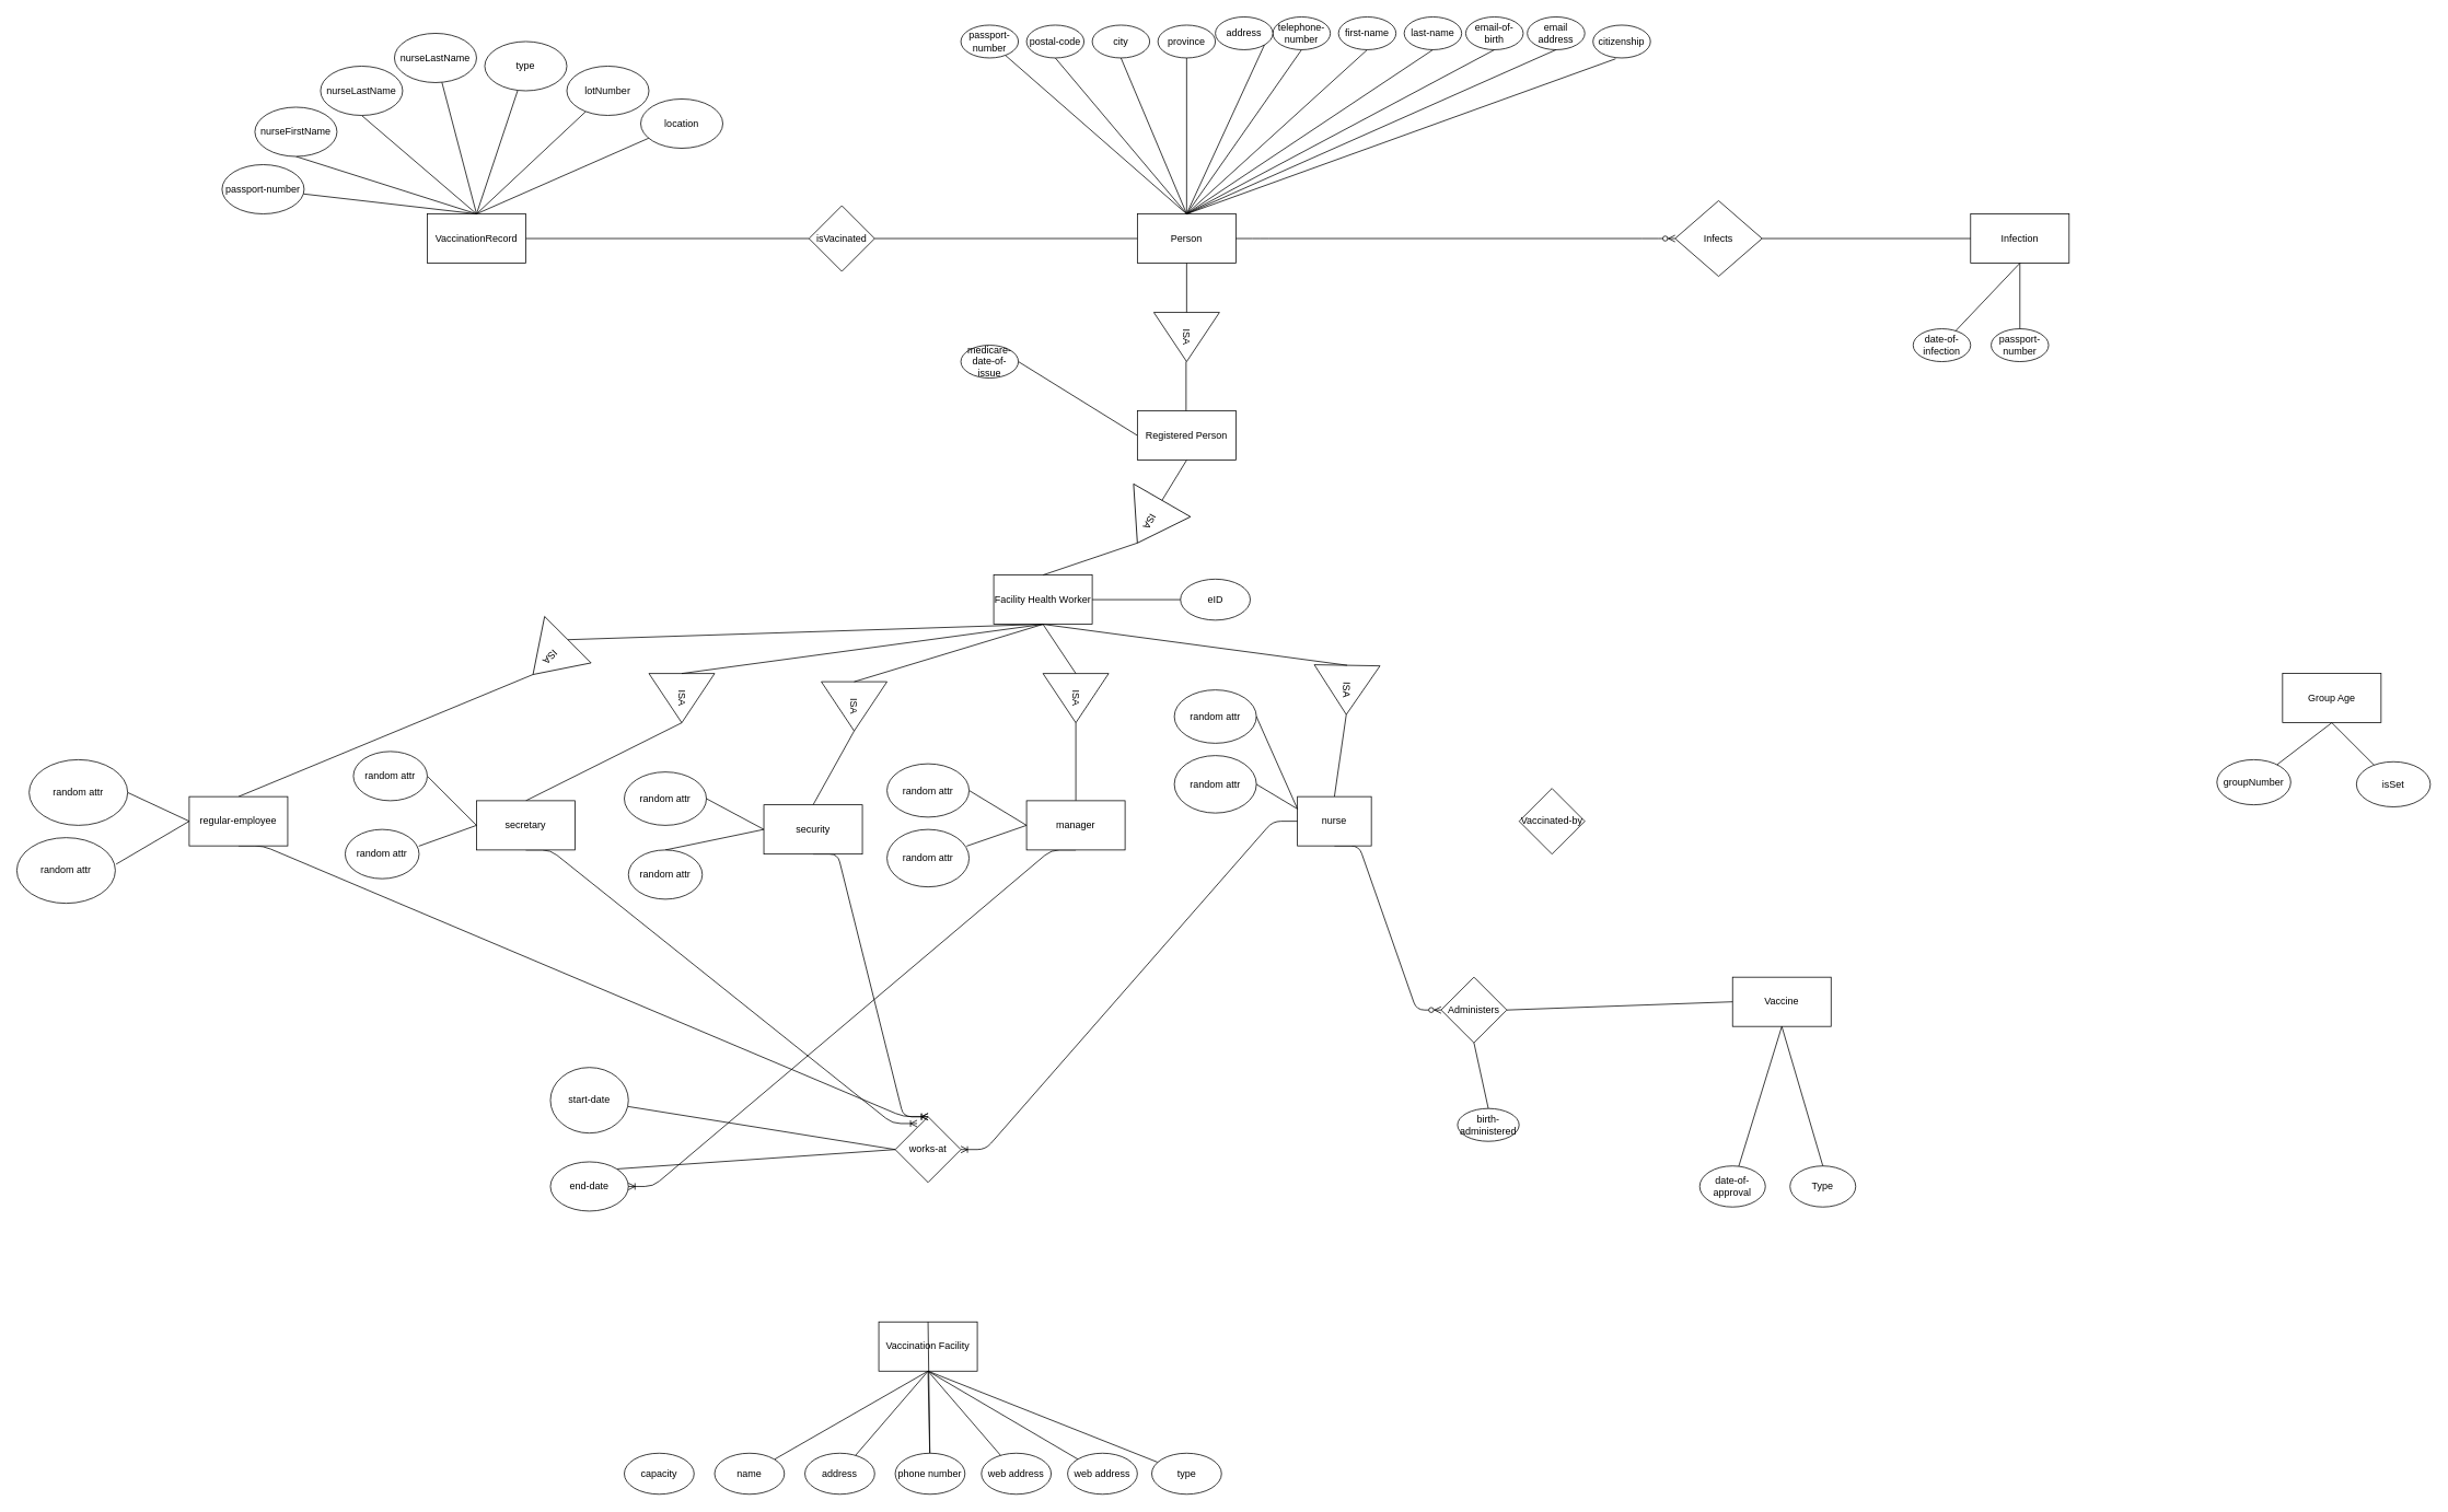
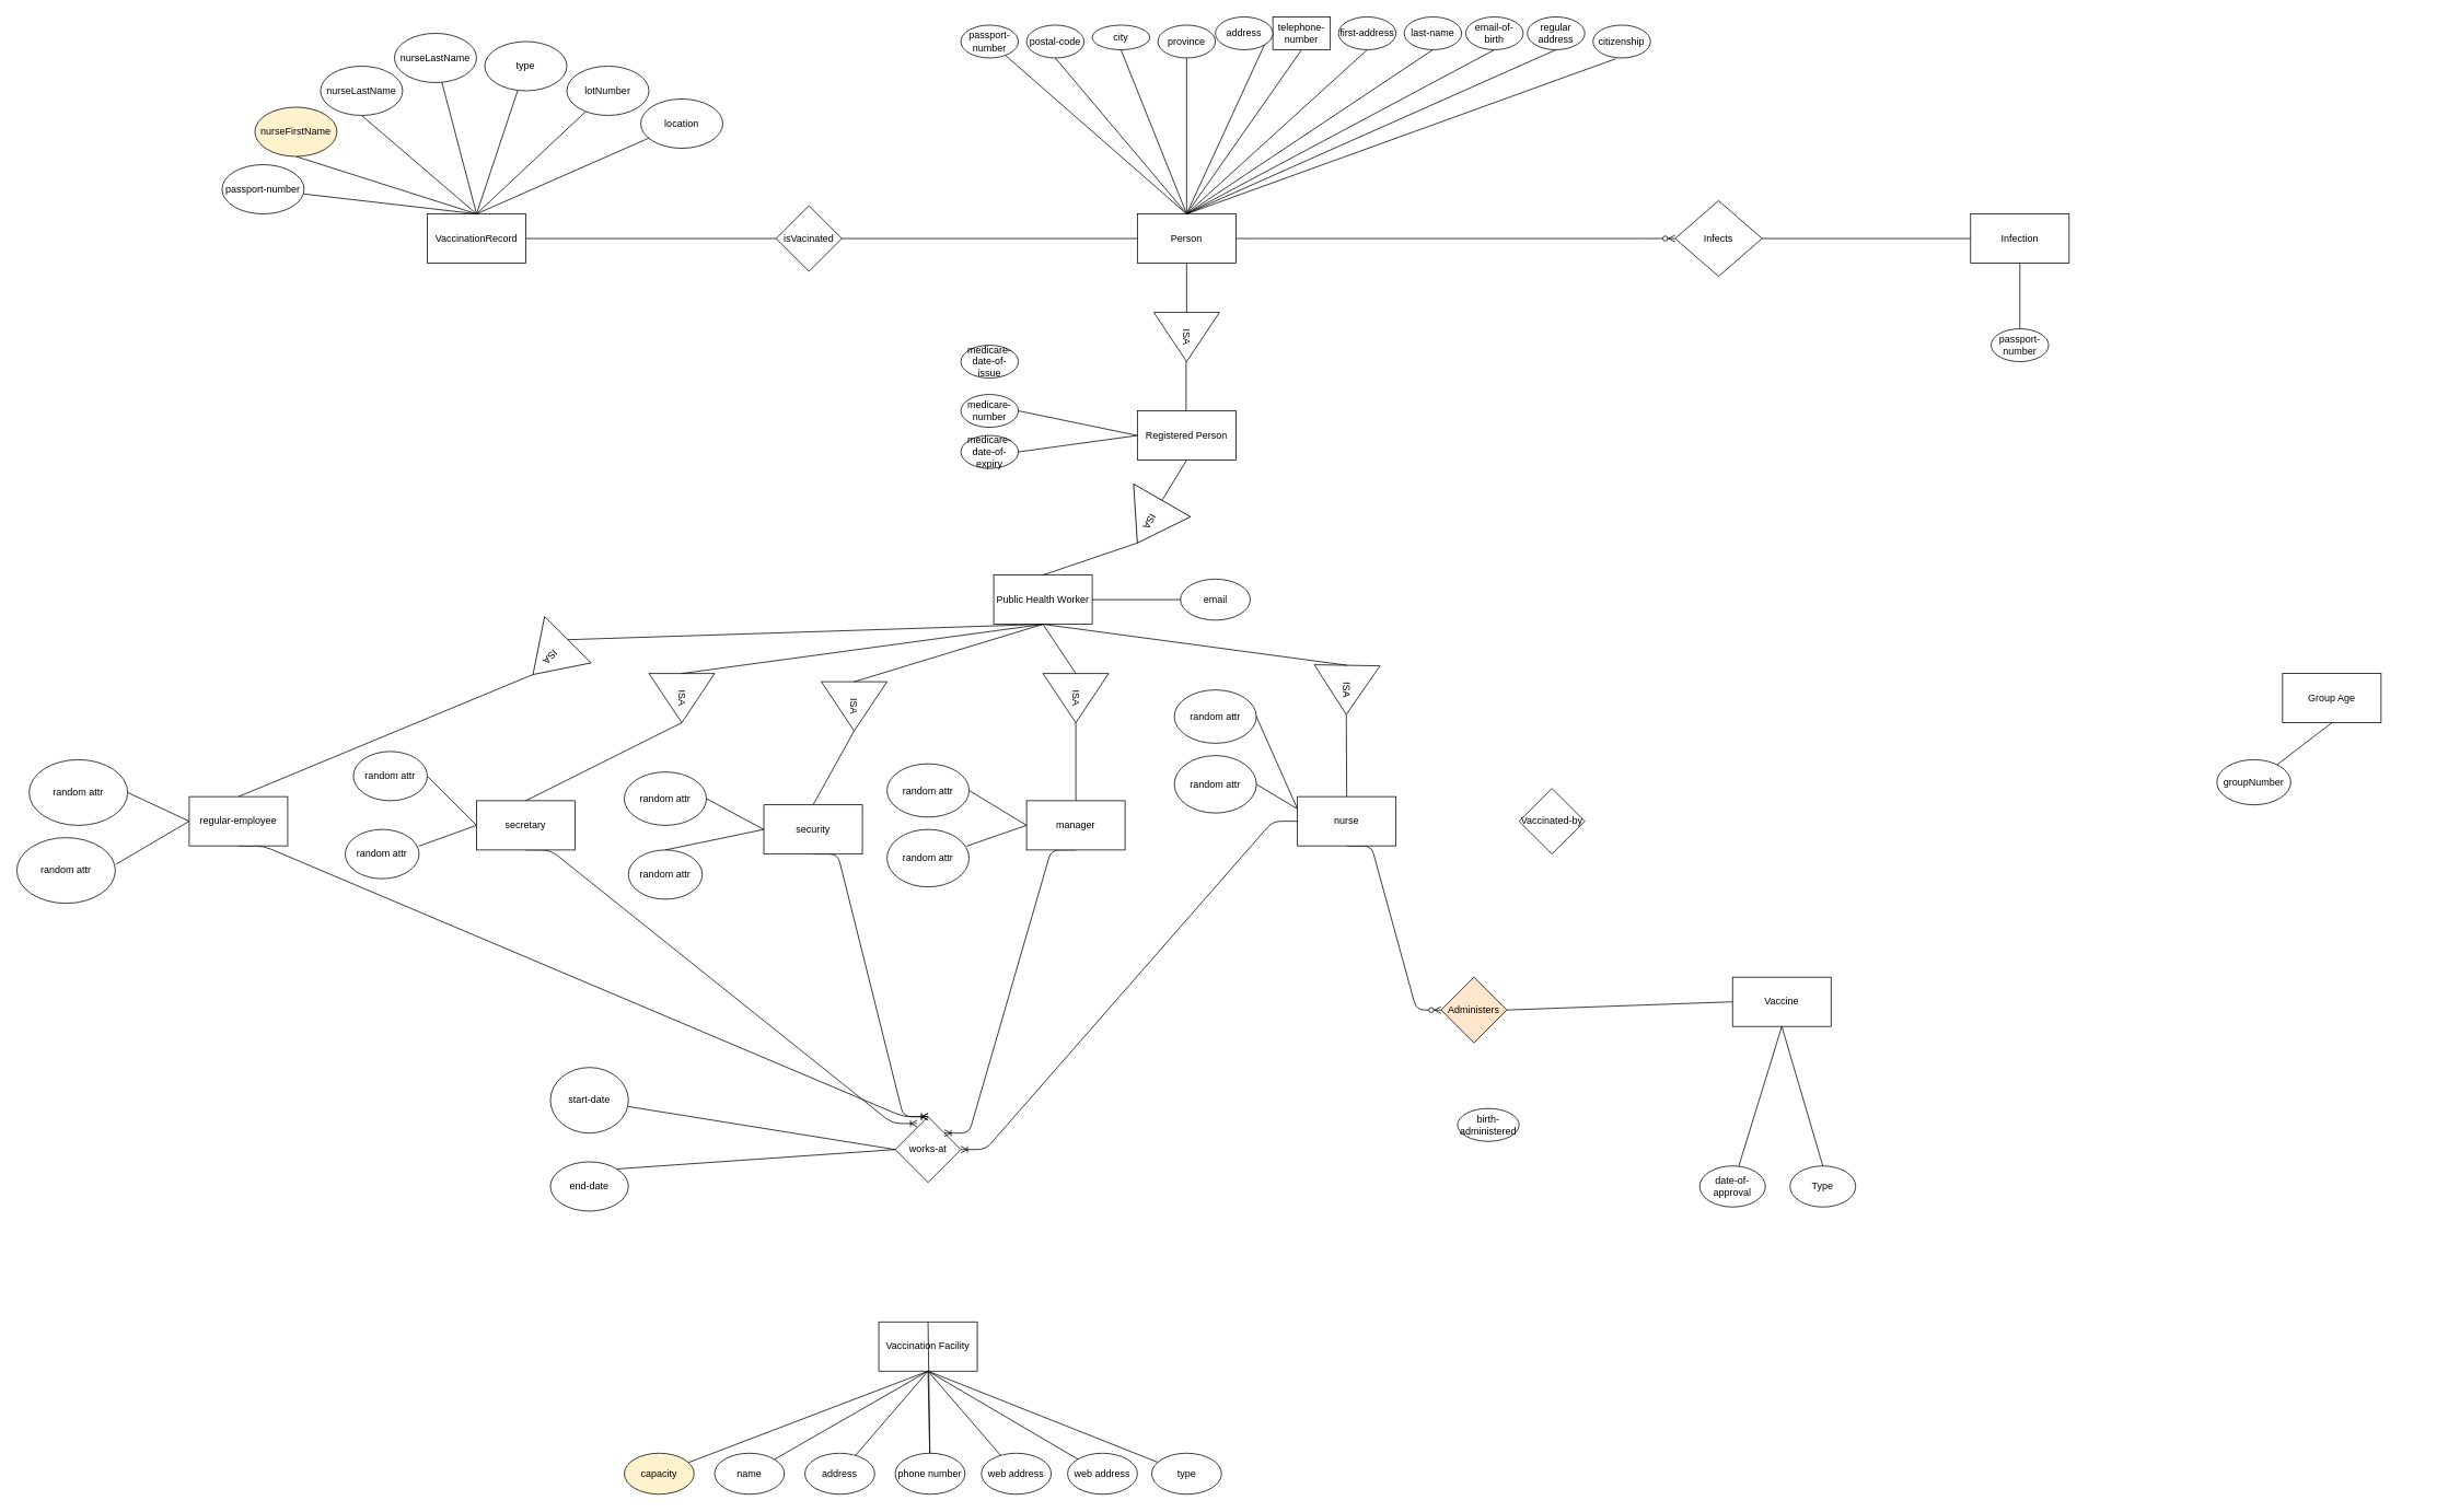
- <mxCell id="6" value="telephone-number" style="ellipse;whiteSpace=wrap;html=1;" parent="1" vertex="1"><mxGeometry x="1550" y="20" width="70" height="40" as="geometry" /></mxCell>
+ <mxCell id="6" value="telephone-number" style="whiteSpace=wrap;html=1;rounded=0;" parent="1" vertex="1"><mxGeometry x="1550" y="20" width="70" height="40" as="geometry" /></mxCell>
- <mxCell id="3" value="first-name" style="ellipse;whiteSpace=wrap;html=1;" parent="1" vertex="1"><mxGeometry x="1630" y="20" width="70" height="40" as="geometry" /></mxCell>
+ <mxCell id="3" value="first-address" style="ellipse;whiteSpace=wrap;html=1;" parent="1" vertex="1"><mxGeometry x="1630" y="20" width="70" height="40" as="geometry" /></mxCell>
- <mxCell id="15" value="email address" style="ellipse;whiteSpace=wrap;html=1;" parent="1" vertex="1"><mxGeometry x="1860" y="20" width="70" height="40" as="geometry" /></mxCell>
+ <mxCell id="15" value="regular address" style="ellipse;whiteSpace=wrap;html=1;" parent="1" vertex="1"><mxGeometry x="1860" y="20" width="70" height="40" as="geometry" /></mxCell>
- <mxCell id="8" value="city" style="ellipse;whiteSpace=wrap;html=1;" parent="1" vertex="1"><mxGeometry x="1330" y="30" width="70" height="40" as="geometry" /></mxCell>
+ <mxCell id="8" value="city" style="ellipse;whiteSpace=wrap;html=1;" parent="1" vertex="1"><mxGeometry x="1330" y="30" width="70" height="30" as="geometry" /></mxCell>
- <mxCell id="134" value="nurseFirstName" style="ellipse;whiteSpace=wrap;html=1;" vertex="1" parent="1"><mxGeometry x="310" y="130" width="100" height="60" as="geometry" /></mxCell>
+ <mxCell id="134" value="nurseFirstName" style="ellipse;whiteSpace=wrap;html=1;fillColor=#fff2cc;" vertex="1" parent="1"><mxGeometry x="310" y="130" width="100" height="60" as="geometry" /></mxCell>
- <mxCell id="128" value="isVacinated" style="rhombus;whiteSpace=wrap;html=1;" vertex="1" parent="1"><mxGeometry x="985" y="250.01" width="80" height="80" as="geometry" /></mxCell>
+ <mxCell id="128" value="isVacinated" style="rhombus;whiteSpace=wrap;html=1;" vertex="1" parent="1"><mxGeometry x="945" y="250.01" width="80" height="80" as="geometry" /></mxCell>
- <mxCell id="26" style="edgeStyle=none;rounded=0;orthogonalLoop=1;jettySize=auto;html=1;entryX=0.5;entryY=1;entryDx=0;entryDy=0;endArrow=none;endFill=0;strokeColor=default;" edge="1" parent="1" source="27" target="16"><mxGeometry relative="1" as="geometry" /></mxCell>
- <mxCell id="27" value="date-of-infection" style="ellipse;whiteSpace=wrap;html=1;" parent="1" vertex="1"><mxGeometry x="2330" y="400" width="70" height="40" as="geometry" /></mxCell>
- <mxCell id="28" value="" style="endArrow=none;html=1;exitX=1;exitY=0.5;exitDx=0;exitDy=0;entryX=0;entryY=0.5;entryDx=0;entryDy=0;" parent="1" source="13" target="51" edge="1"><mxGeometry width="50" height="50" relative="1" as="geometry"><mxPoint x="1600" y="705" as="sourcePoint" /><mxPoint x="1650" y="660" as="targetPoint" /></mxGeometry></mxCell>
+ <mxCell id="12" value="medicare-number" style="ellipse;whiteSpace=wrap;html=1;" parent="1" vertex="1"><mxGeometry x="1170" y="480" width="70" height="40" as="geometry" /></mxCell>
+ <mxCell id="29" value="" style="endArrow=none;html=1;exitX=1;exitY=0.5;exitDx=0;exitDy=0;entryX=0;entryY=0.5;entryDx=0;entryDy=0;" parent="1" source="12" target="51" edge="1"><mxGeometry width="50" height="50" relative="1" as="geometry"><mxPoint x="1595" y="710" as="sourcePoint" /><mxPoint x="1650" y="660" as="targetPoint" /></mxGeometry></mxCell>
+ <mxCell id="30" value="" style="endArrow=none;html=1;entryX=1;entryY=0.5;entryDx=0;entryDy=0;exitX=0;exitY=0.5;exitDx=0;exitDy=0;" parent="1" source="51" target="14" edge="1"><mxGeometry width="50" height="50" relative="1" as="geometry"><mxPoint x="1330" y="520" as="sourcePoint" /><mxPoint x="1697.5" y="670" as="targetPoint" /></mxGeometry></mxCell>
+ <mxCell id="14" value="medicare-date-of-expiry" style="ellipse;whiteSpace=wrap;html=1;" parent="1" vertex="1"><mxGeometry x="1170" y="530" width="70" height="40" as="geometry" /></mxCell>
- <mxCell id="46" value="Facility Health Worker" style="rounded=0;whiteSpace=wrap;html=1;" parent="1" vertex="1"><mxGeometry x="1210" y="700" width="120" height="60" as="geometry" /></mxCell>
+ <mxCell id="46" value="Public Health Worker" style="rounded=0;whiteSpace=wrap;html=1;" parent="1" vertex="1"><mxGeometry x="1210" y="700" width="120" height="60" as="geometry" /></mxCell>
- <mxCell id="126" value="eID" style="ellipse;whiteSpace=wrap;html=1;" vertex="1" parent="1"><mxGeometry x="1437.5" y="705" width="85" height="50" as="geometry" /></mxCell>
+ <mxCell id="126" value="email" style="ellipse;whiteSpace=wrap;html=1;" vertex="1" parent="1"><mxGeometry x="1437.5" y="705" width="85" height="50" as="geometry" /></mxCell>
- <mxCell id="147" style="edgeStyle=none;rounded=0;orthogonalLoop=1;jettySize=auto;html=1;entryX=0.5;entryY=1;entryDx=0;entryDy=0;endArrow=none;endFill=0;strokeColor=default;" edge="1" parent="1" source="148" target="32"><mxGeometry relative="1" as="geometry" /></mxCell>
- <mxCell id="148" value="isSet" style="ellipse;whiteSpace=wrap;html=1;" vertex="1" parent="1"><mxGeometry x="2870" y="927.5" width="90" height="55" as="geometry" /></mxCell>
- <mxCell id="84" value="nurse" style="rounded=0;whiteSpace=wrap;html=1;" parent="1" vertex="1"><mxGeometry x="1580" y="970" width="90" height="60" as="geometry" /></mxCell>
+ <mxCell id="84" value="nurse" style="rounded=0;whiteSpace=wrap;html=1;" parent="1" vertex="1"><mxGeometry x="1580" y="970" width="120" height="60" as="geometry" /></mxCell>
- <mxCell id="39" value="Administers" style="rhombus;whiteSpace=wrap;html=1;" parent="1" vertex="1"><mxGeometry x="1755" y="1190" width="80" height="80" as="geometry" /></mxCell>
+ <mxCell id="39" value="Administers" style="rhombus;whiteSpace=wrap;html=1;fillColor=#ffe6cc;" parent="1" vertex="1"><mxGeometry x="1755" y="1190" width="80" height="80" as="geometry" /></mxCell>
- <mxCell id="79" value="" style="edgeStyle=entityRelationEdgeStyle;fontSize=12;html=1;endArrow=ERoneToMany;exitX=0.5;exitY=1;exitDx=0;exitDy=0;" parent="1" source="83" target="59" edge="1"><mxGeometry width="100" height="100" relative="1" as="geometry"><mxPoint x="1277.5" y="1050" as="sourcePoint" /><mxPoint x="1240" y="1230" as="targetPoint" /></mxGeometry></mxCell>
+ <mxCell id="79" value="" style="edgeStyle=entityRelationEdgeStyle;fontSize=12;html=1;endArrow=ERoneToMany;exitX=0.5;exitY=1;exitDx=0;exitDy=0;entryX=1;entryY=0;entryDx=0;entryDy=0;" parent="1" source="83" target="48" edge="1"><mxGeometry width="100" height="100" relative="1" as="geometry"><mxPoint x="1277.5" y="1050" as="sourcePoint" /><mxPoint x="1240" y="1230" as="targetPoint" /></mxGeometry></mxCell>
- <mxCell id="42" value="" style="endArrow=none;html=1;rounded=0;entryX=0.5;entryY=1;entryDx=0;entryDy=0;exitX=0.5;exitY=0;exitDx=0;exitDy=0;" parent="1" source="43" target="39" edge="1"><mxGeometry relative="1" as="geometry"><mxPoint x="1770" y="610" as="sourcePoint" /><mxPoint x="1782.975" y="550" as="targetPoint" /></mxGeometry></mxCell>
+ <mxCell id="123" style="edgeStyle=none;rounded=0;orthogonalLoop=1;jettySize=auto;html=1;entryX=0.5;entryY=1;entryDx=0;entryDy=0;endArrow=none;endFill=0;strokeColor=default;" edge="1" parent="1" source="124" target="47"><mxGeometry relative="1" as="geometry" /></mxCell>
- <mxCell id="124" value="capacity" style="ellipse;whiteSpace=wrap;html=1;" vertex="1" parent="1"><mxGeometry x="760" y="1770" width="85" height="50" as="geometry" /></mxCell>
+ <mxCell id="124" value="capacity" style="ellipse;whiteSpace=wrap;html=1;fillColor=#fff2cc;" vertex="1" parent="1"><mxGeometry x="760" y="1770" width="85" height="50" as="geometry" /></mxCell>
